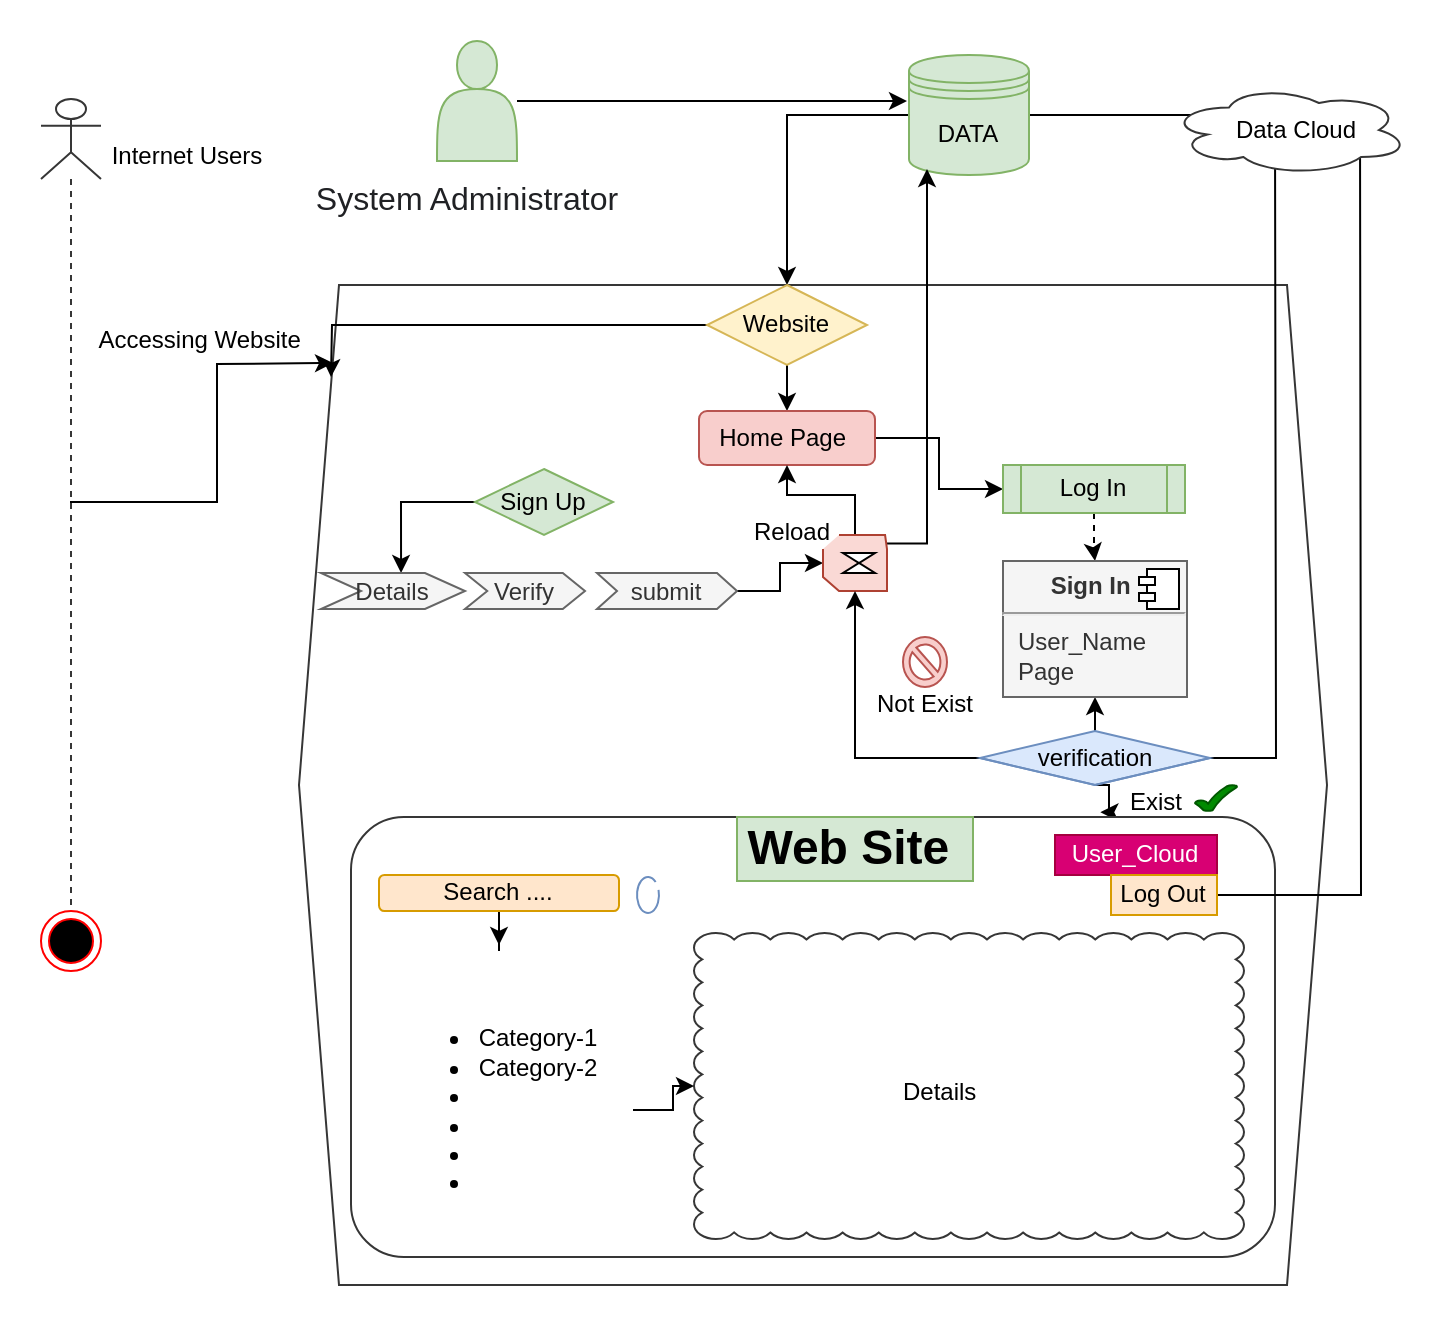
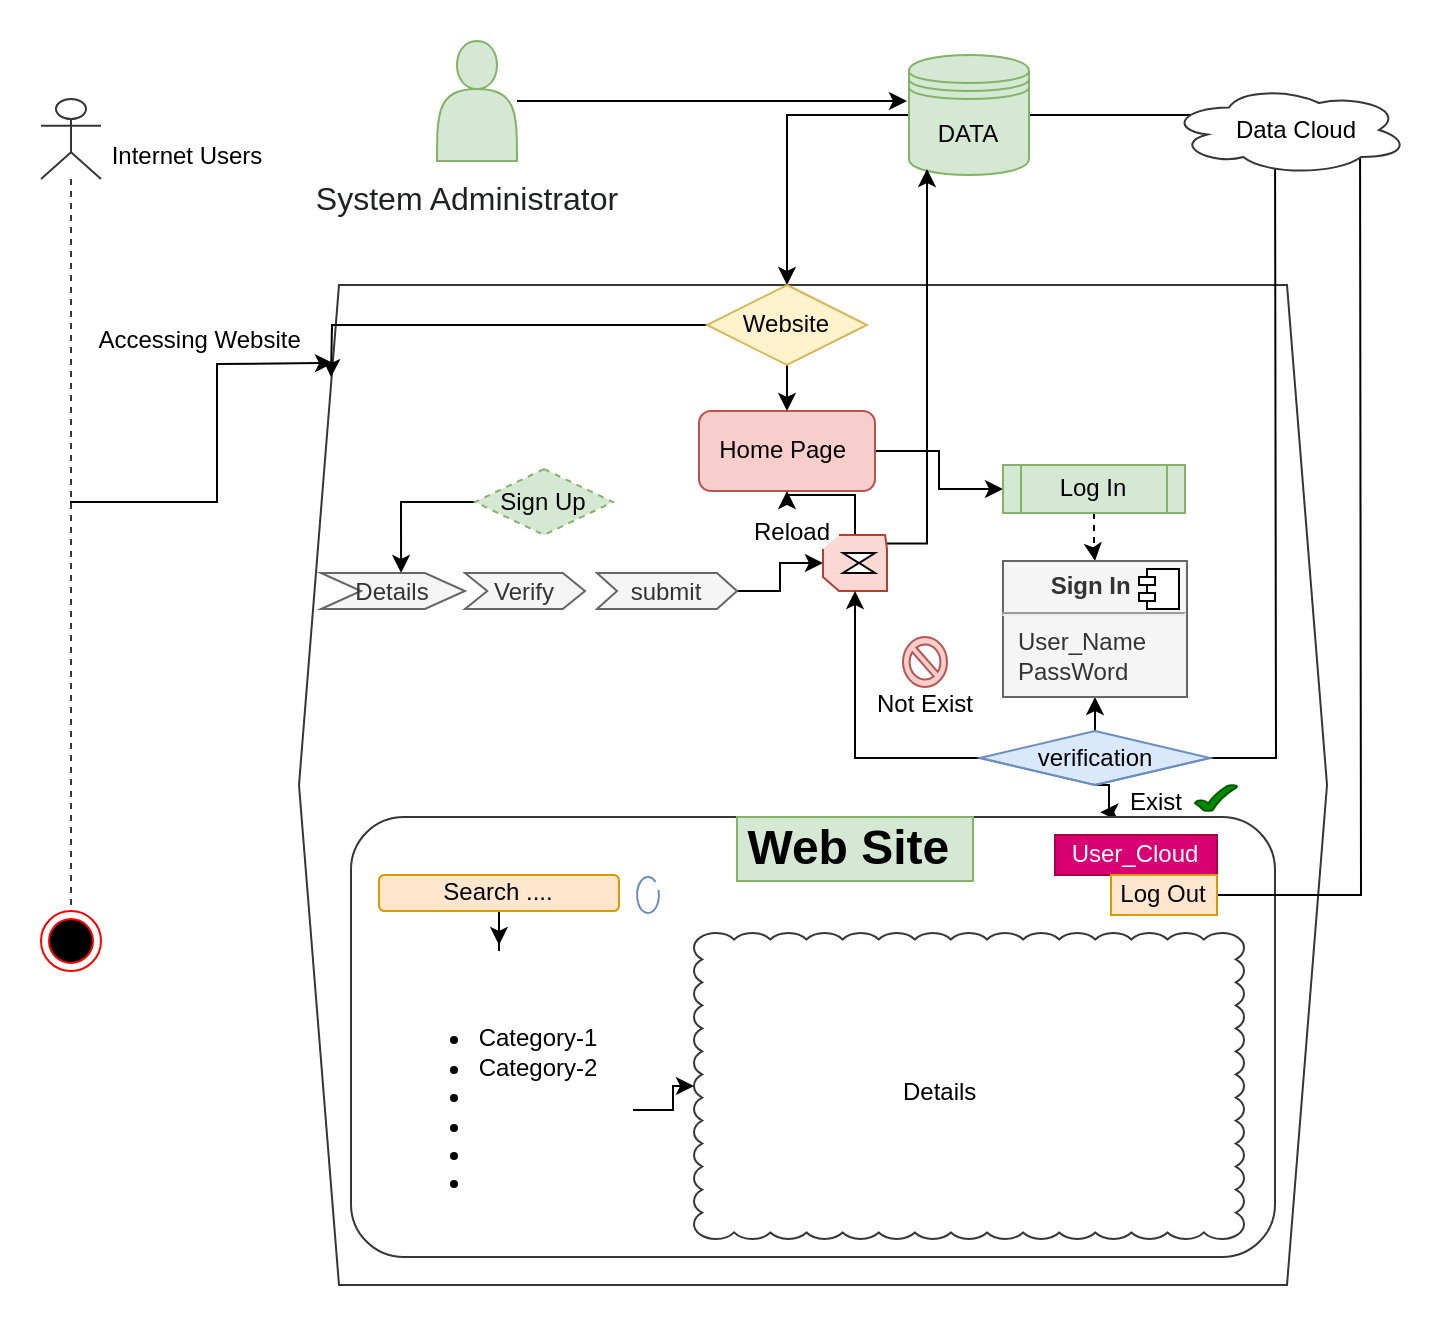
- <mxCell id="13" value="Home Page&amp;nbsp;" style="rounded=1;whiteSpace=wrap;html=1;labelBackgroundColor=none;strokeColor=#b85450;align=center;fillColor=#f8cecc;" vertex="1" parent="1"><mxGeometry x="349" y="205" width="88" height="27" as="geometry" /></mxCell>
+ <mxCell id="13" value="Home Page&amp;nbsp;" style="rounded=1;whiteSpace=wrap;html=1;labelBackgroundColor=none;strokeColor=#b85450;align=center;fillColor=#f8cecc;" vertex="1" parent="1"><mxGeometry x="349" y="205" width="88" height="40" as="geometry" /></mxCell>
- <mxCell id="15" value="Sign Up" style="rhombus;whiteSpace=wrap;html=1;labelBackgroundColor=none;strokeColor=#82b366;align=center;fillColor=#d5e8d4;" vertex="1" parent="1"><mxGeometry x="237" y="234" width="69" height="33" as="geometry" /></mxCell>
+ <mxCell id="15" value="Sign Up" style="rhombus;whiteSpace=wrap;html=1;labelBackgroundColor=none;strokeColor=#82b366;align=center;fillColor=#d5e8d4;dashed=1;" vertex="1" parent="1"><mxGeometry x="237" y="234" width="69" height="33" as="geometry" /></mxCell>
- <mxCell id="36" value="&lt;p style=&quot;margin: 0px ; margin-top: 6px ; text-align: center&quot;&gt;&lt;b&gt;Sign In&amp;nbsp;&lt;/b&gt;&lt;/p&gt;&lt;hr&gt;&lt;p style=&quot;margin: 0px ; margin-left: 8px&quot;&gt;User_Name&amp;nbsp;&lt;br&gt;Page&lt;/p&gt;" style="align=left;overflow=fill;html=1;dropTarget=0;labelBackgroundColor=none;strokeColor=#666666;fillColor=#f5f5f5;fontColor=#333333;" vertex="1" parent="1"><mxGeometry x="501" y="280" width="92" height="68" as="geometry" /></mxCell>
+ <mxCell id="36" value="&lt;p style=&quot;margin: 0px ; margin-top: 6px ; text-align: center&quot;&gt;&lt;b&gt;Sign In&amp;nbsp;&lt;/b&gt;&lt;/p&gt;&lt;hr&gt;&lt;p style=&quot;margin: 0px ; margin-left: 8px&quot;&gt;User_Name&amp;nbsp;&lt;br&gt;PassWord&lt;/p&gt;" style="align=left;overflow=fill;html=1;dropTarget=0;labelBackgroundColor=none;strokeColor=#666666;fillColor=#f5f5f5;fontColor=#333333;" vertex="1" parent="1"><mxGeometry x="501" y="280" width="92" height="68" as="geometry" /></mxCell>
